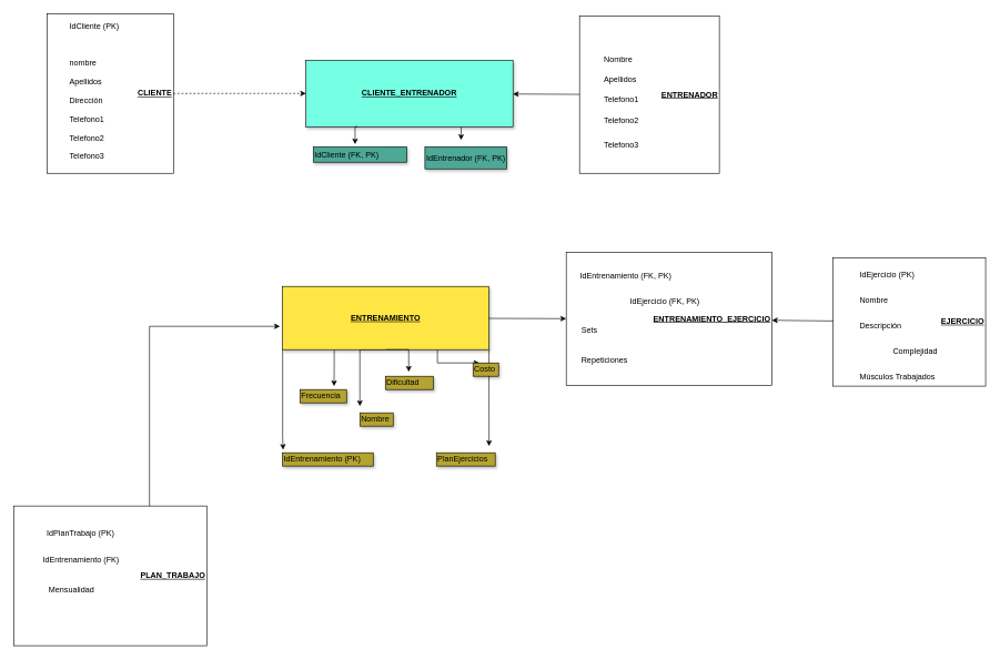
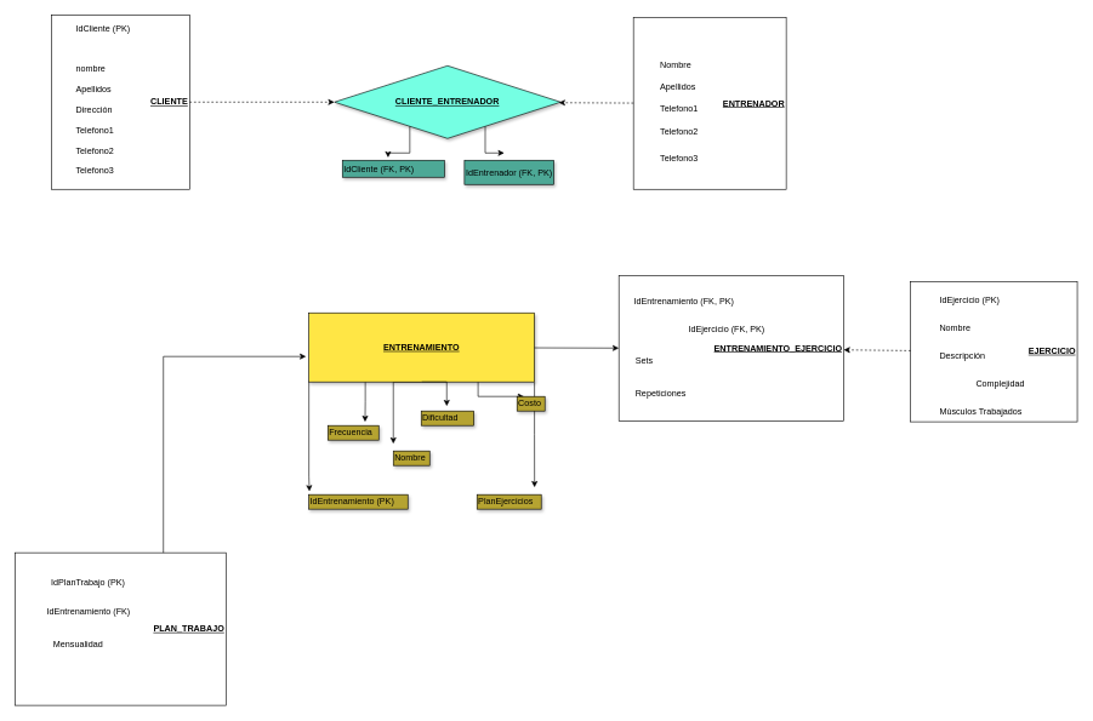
- <mxCell id="33" value="&lt;font style=&quot;vertical-align: inherit;&quot;&gt;&lt;font style=&quot;vertical-align: inherit;&quot;&gt;&lt;b&gt;&lt;u&gt;&lt;font style=&quot;vertical-align: inherit;&quot;&gt;&lt;font style=&quot;vertical-align: inherit;&quot;&gt;&lt;font style=&quot;vertical-align: inherit;&quot;&gt;&lt;font style=&quot;vertical-align: inherit;&quot;&gt;&lt;font style=&quot;vertical-align: inherit;&quot;&gt;&lt;font style=&quot;vertical-align: inherit;&quot;&gt;CLIENTE_ENTRENADOR&lt;/font&gt;&lt;/font&gt;&lt;/font&gt;&lt;/font&gt;&lt;/font&gt;&lt;/font&gt;&lt;/u&gt;&lt;/b&gt;&lt;/font&gt;&lt;/font&gt;" style="rounded=0;whiteSpace=wrap;html=1;align=center;fillColor=#75FFE3;shadow=1;" vertex="1" parent="1"><mxGeometry x="459" y="90" width="311" height="100" as="geometry" /></mxCell>
+ <mxCell id="33" value="&lt;font style=&quot;vertical-align: inherit;&quot;&gt;&lt;font style=&quot;vertical-align: inherit;&quot;&gt;&lt;b&gt;&lt;u&gt;&lt;font style=&quot;vertical-align: inherit;&quot;&gt;&lt;font style=&quot;vertical-align: inherit;&quot;&gt;&lt;font style=&quot;vertical-align: inherit;&quot;&gt;&lt;font style=&quot;vertical-align: inherit;&quot;&gt;&lt;font style=&quot;vertical-align: inherit;&quot;&gt;&lt;font style=&quot;vertical-align: inherit;&quot;&gt;CLIENTE_ENTRENADOR&lt;/font&gt;&lt;/font&gt;&lt;/font&gt;&lt;/font&gt;&lt;/font&gt;&lt;/font&gt;&lt;/u&gt;&lt;/b&gt;&lt;/font&gt;&lt;/font&gt;" style="rhombus;whiteSpace=wrap;html=1;align=center;fillColor=#75FFE3;shadow=1;" vertex="1" parent="1"><mxGeometry x="459" y="90" width="311" height="100" as="geometry" /></mxCell>
- <mxCell id="42" edge="1" parent="1" source="26" target="33"><mxGeometry relative="1" as="geometry" /></mxCell>
+ <mxCell id="42" edge="1" parent="1" source="26" target="33" style="dashed=1;"><mxGeometry relative="1" as="geometry" /></mxCell>
- <mxCell id="40" edge="1" parent="1" source="20" target="34"><mxGeometry relative="1" as="geometry" /></mxCell>
+ <mxCell id="40" edge="1" parent="1" source="20" target="34" style="dashed=1;"><mxGeometry relative="1" as="geometry" /></mxCell>
